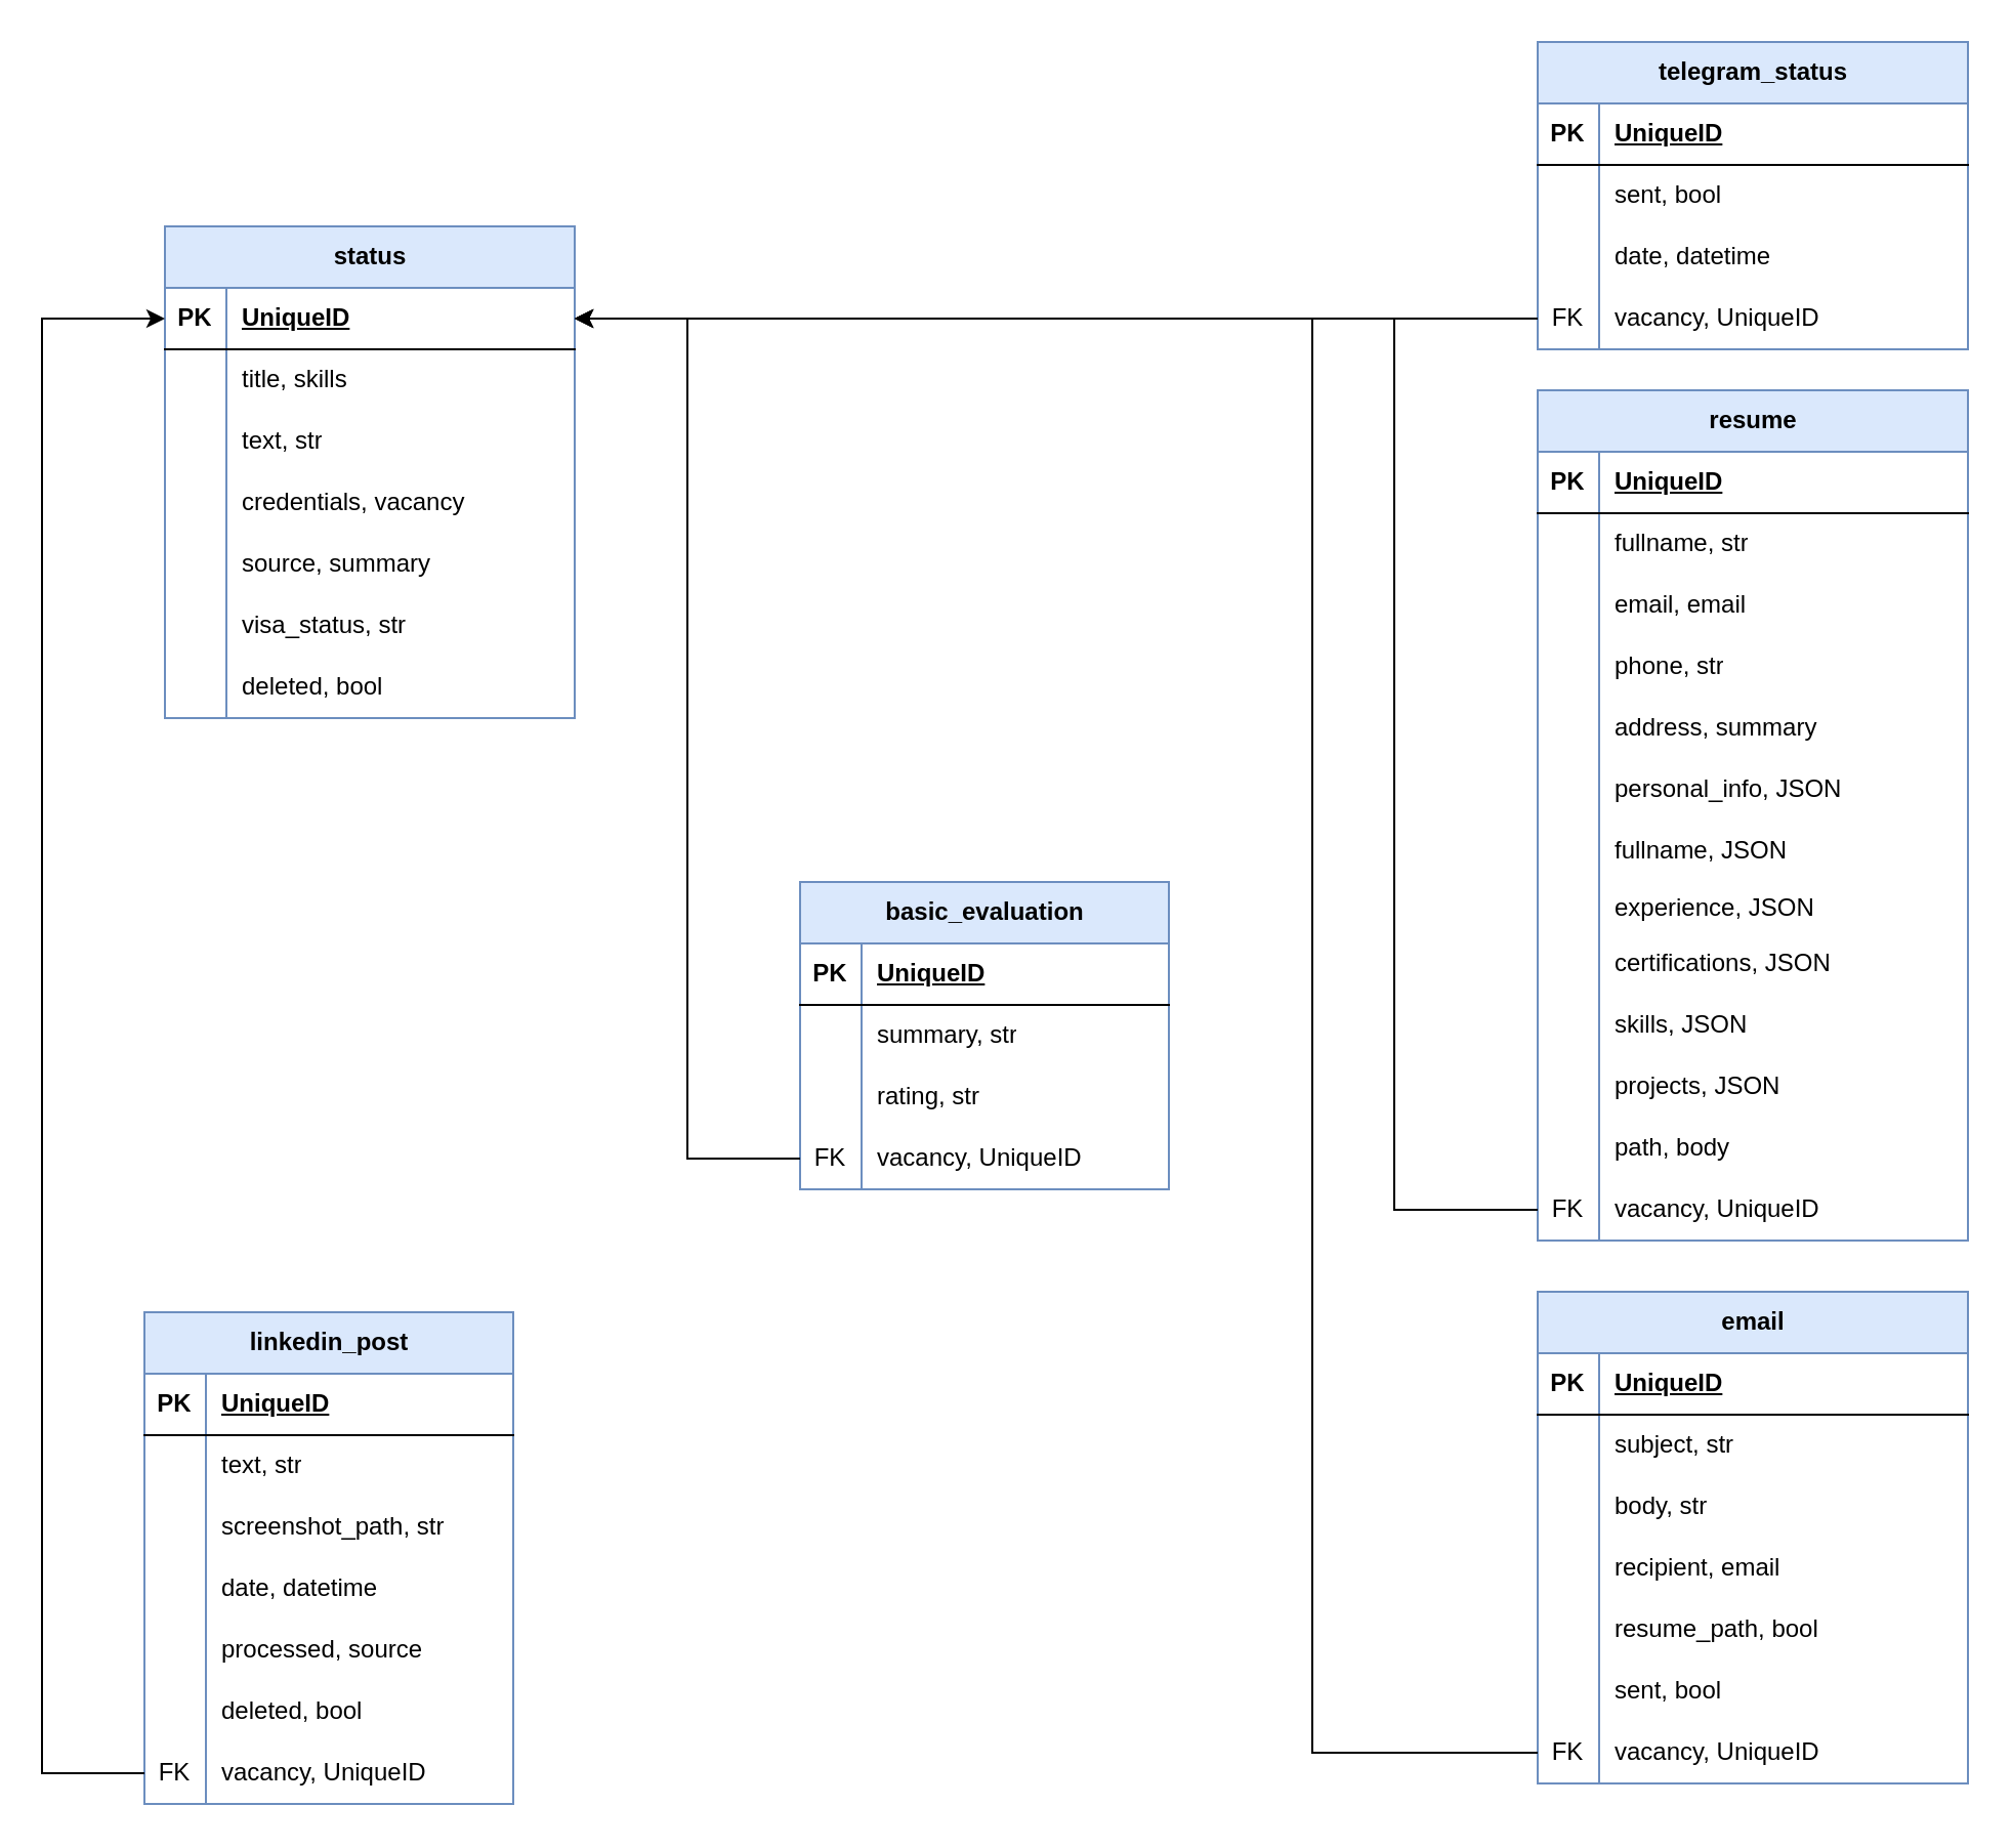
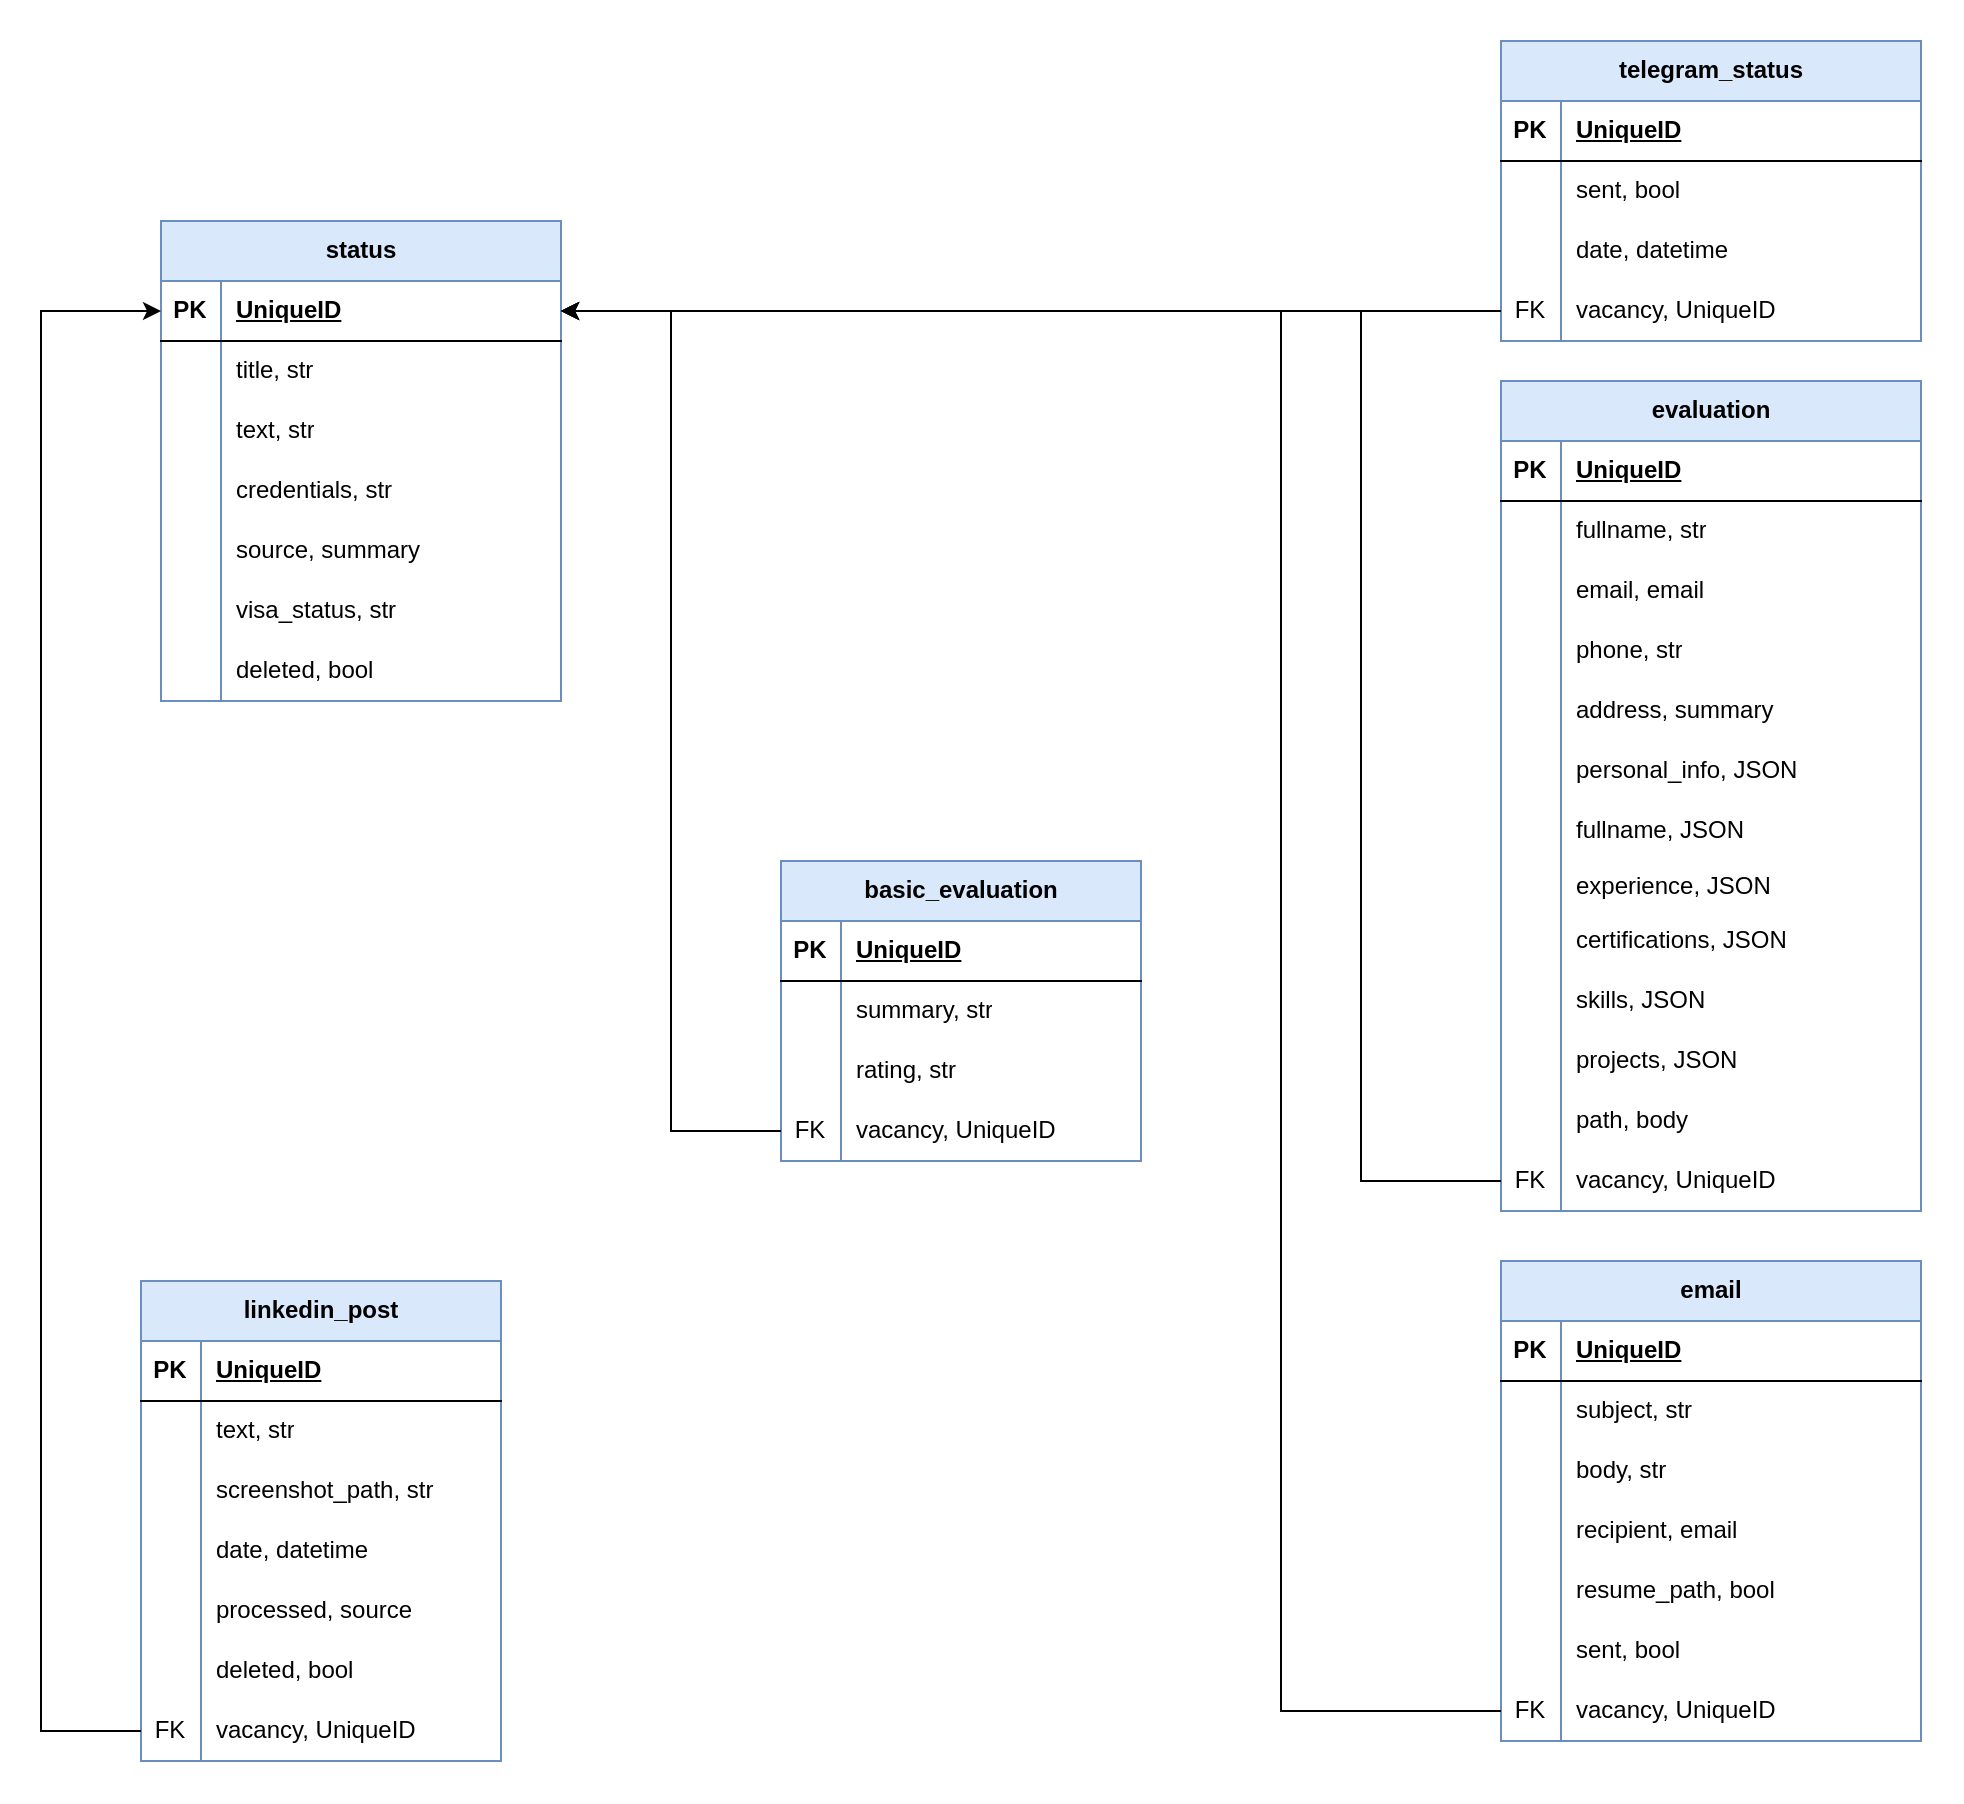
- <mxCell id="30" value="title, skills" style="shape=partialRectangle;connectable=0;fillColor=none;top=0;left=0;bottom=0;right=0;align=left;spacingLeft=6;overflow=hidden;whiteSpace=wrap;html=1;" parent="28" vertex="1"><mxGeometry x="30" width="170" height="30" as="geometry"><mxRectangle width="170" height="30" as="alternateBounds" /></mxGeometry></mxCell>
+ <mxCell id="30" value="title, str" style="shape=partialRectangle;connectable=0;fillColor=none;top=0;left=0;bottom=0;right=0;align=left;spacingLeft=6;overflow=hidden;whiteSpace=wrap;html=1;" parent="28" vertex="1"><mxGeometry x="30" width="170" height="30" as="geometry"><mxRectangle width="170" height="30" as="alternateBounds" /></mxGeometry></mxCell>
- <mxCell id="81" value="resume" style="shape=table;startSize=30;container=1;collapsible=1;childLayout=tableLayout;fixedRows=1;rowLines=0;fontStyle=1;align=center;resizeLast=1;html=1;fillColor=#dae8fc;strokeColor=#6c8ebf;" parent="1" vertex="1"><mxGeometry x="750" y="190" width="210" height="415" as="geometry" /></mxCell>
+ <mxCell id="81" value="evaluation" style="shape=table;startSize=30;container=1;collapsible=1;childLayout=tableLayout;fixedRows=1;rowLines=0;fontStyle=1;align=center;resizeLast=1;html=1;fillColor=#dae8fc;strokeColor=#6c8ebf;" parent="1" vertex="1"><mxGeometry x="750" y="190" width="210" height="415" as="geometry" /></mxCell>
- <mxCell id="36" value="credentials, vacancy" style="shape=partialRectangle;connectable=0;fillColor=none;top=0;left=0;bottom=0;right=0;align=left;spacingLeft=6;overflow=hidden;whiteSpace=wrap;html=1;" parent="34" vertex="1"><mxGeometry x="30" width="170" height="30" as="geometry"><mxRectangle width="170" height="30" as="alternateBounds" /></mxGeometry></mxCell>
+ <mxCell id="36" value="credentials, str" style="shape=partialRectangle;connectable=0;fillColor=none;top=0;left=0;bottom=0;right=0;align=left;spacingLeft=6;overflow=hidden;whiteSpace=wrap;html=1;" parent="34" vertex="1"><mxGeometry x="30" width="170" height="30" as="geometry"><mxRectangle width="170" height="30" as="alternateBounds" /></mxGeometry></mxCell>
